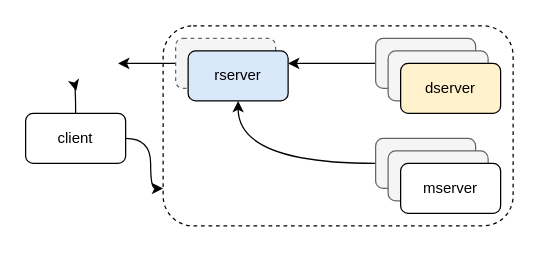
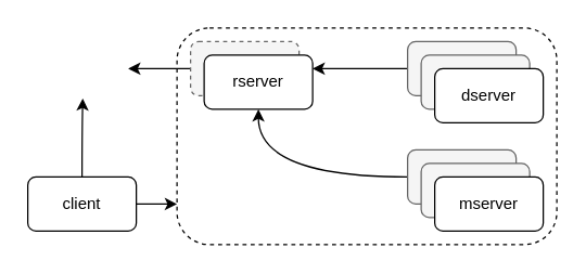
- <mxCell id="5" value="rserver" style="rounded=1;whiteSpace=wrap;html=1;fillColor=#dae8fc;" vertex="1" parent="1"><mxGeometry x="150" y="40" width="80" height="40" as="geometry" /></mxCell>
+ <mxCell id="5" value="rserver" style="rounded=1;whiteSpace=wrap;html=1;" vertex="1" parent="1"><mxGeometry x="150" y="40" width="80" height="40" as="geometry" /></mxCell>
- <mxCell id="14" value="dserver" style="rounded=1;whiteSpace=wrap;html=1;fillColor=#fff2cc;" vertex="1" parent="1"><mxGeometry x="320" y="50" width="80" height="40" as="geometry" /></mxCell>
+ <mxCell id="14" value="dserver" style="rounded=1;whiteSpace=wrap;html=1;" vertex="1" parent="1"><mxGeometry x="320" y="50" width="80" height="40" as="geometry" /></mxCell>
- <mxCell id="17" value="client" style="rounded=1;whiteSpace=wrap;html=1;" vertex="1" parent="1"><mxGeometry x="20" y="90" width="80" height="40" as="geometry" /></mxCell>
+ <mxCell id="17" value="client" style="rounded=1;whiteSpace=wrap;html=1;" vertex="1" parent="1"><mxGeometry x="20" y="130" width="80" height="40" as="geometry" /></mxCell>
